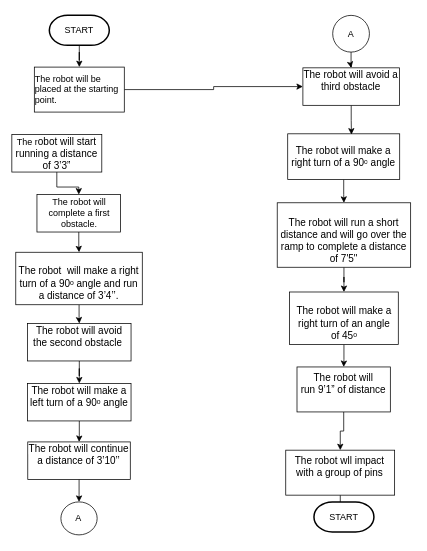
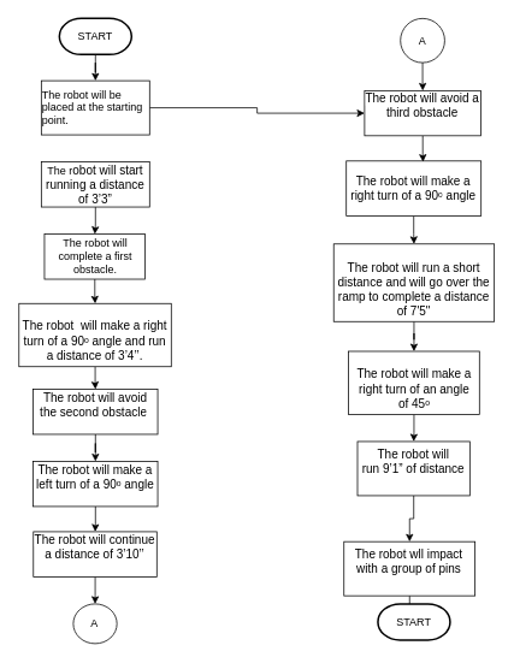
- <mxCell id="33" value="&#10;&lt;span style=&quot;margin: 0px; padding: 0px; user-select: text; -webkit-user-drag: none; -webkit-tap-highlight-color: transparent; color: rgb(0, 0, 0); font-family: Arial, Arial_EmbeddedFont, Arial_MSFontService, sans-serif; font-size: 13.333px; font-style: normal; font-variant-ligatures: none; font-variant-caps: normal; font-weight: 400; letter-spacing: normal; orphans: 2; text-align: justify; text-indent: 0px; text-transform: none; widows: 2; word-spacing: 0px; -webkit-text-stroke-width: 0px; background-color: rgb(255, 255, 255); text-decoration-thickness: initial; text-decoration-style: initial; text-decoration-color: initial;&quot; class=&quot;NormalTextRun SCXW150312665 BCX8&quot;&gt;The &lt;/span&gt;&lt;span style=&quot;margin: 0px; padding: 0px; user-select: text; -webkit-user-drag: none; -webkit-tap-highlight-color: transparent; color: rgb(0, 0, 0); font-family: Arial, Arial_EmbeddedFont, Arial_MSFontService, sans-serif; font-size: 13.333px; font-style: normal; font-variant-ligatures: none; font-variant-caps: normal; font-weight: 400; letter-spacing: normal; orphans: 2; text-align: justify; text-indent: 0px; text-transform: none; widows: 2; word-spacing: 0px; -webkit-text-stroke-width: 0px; background-color: rgb(255, 255, 255); text-decoration-thickness: initial; text-decoration-style: initial; text-decoration-color: initial;&quot; class=&quot;NormalTextRun SCXW150312665 BCX8&quot;&gt;r&lt;/span&gt;&lt;span style=&quot;margin: 0px; padding: 0px; user-select: text; -webkit-user-drag: none; -webkit-tap-highlight-color: transparent; color: rgb(0, 0, 0); font-family: Arial, Arial_EmbeddedFont, Arial_MSFontService, sans-serif; font-size: 13.333px; font-style: normal; font-variant-ligatures: none; font-variant-caps: normal; font-weight: 400; letter-spacing: normal; orphans: 2; text-align: justify; text-indent: 0px; text-transform: none; widows: 2; word-spacing: 0px; -webkit-text-stroke-width: 0px; background-color: rgb(255, 255, 255); text-decoration-thickness: initial; text-decoration-style: initial; text-decoration-color: initial;&quot; class=&quot;NormalTextRun SCXW150312665 BCX8&quot;&gt;obot &lt;/span&gt;&lt;span style=&quot;margin: 0px; padding: 0px; user-select: text; -webkit-user-drag: none; -webkit-tap-highlight-color: transparent; color: rgb(0, 0, 0); font-family: Arial, Arial_EmbeddedFont, Arial_MSFontService, sans-serif; font-size: 13.333px; font-style: normal; font-variant-ligatures: none; font-variant-caps: normal; font-weight: 400; letter-spacing: normal; orphans: 2; text-align: justify; text-indent: 0px; text-transform: none; widows: 2; word-spacing: 0px; -webkit-text-stroke-width: 0px; background-color: rgb(255, 255, 255); text-decoration-thickness: initial; text-decoration-style: initial; text-decoration-color: initial;&quot; class=&quot;NormalTextRun SCXW150312665 BCX8&quot;&gt;will avoid a third obstacle&lt;/span&gt;&#10;&#10;" style="whiteSpace=wrap;html=1;rounded=0;" vertex="1" parent="1"><mxGeometry x="403.25" y="90" width="128.75" height="50" as="geometry" /></mxCell>
+ <mxCell id="33" value="&#10;&lt;span style=&quot;margin: 0px; padding: 0px; user-select: text; -webkit-user-drag: none; -webkit-tap-highlight-color: transparent; color: rgb(0, 0, 0); font-family: Arial, Arial_EmbeddedFont, Arial_MSFontService, sans-serif; font-size: 13.333px; font-style: normal; font-variant-ligatures: none; font-variant-caps: normal; font-weight: 400; letter-spacing: normal; orphans: 2; text-align: justify; text-indent: 0px; text-transform: none; widows: 2; word-spacing: 0px; -webkit-text-stroke-width: 0px; background-color: rgb(255, 255, 255); text-decoration-thickness: initial; text-decoration-style: initial; text-decoration-color: initial;&quot; class=&quot;NormalTextRun SCXW150312665 BCX8&quot;&gt;The &lt;/span&gt;&lt;span style=&quot;margin: 0px; padding: 0px; user-select: text; -webkit-user-drag: none; -webkit-tap-highlight-color: transparent; color: rgb(0, 0, 0); font-family: Arial, Arial_EmbeddedFont, Arial_MSFontService, sans-serif; font-size: 13.333px; font-style: normal; font-variant-ligatures: none; font-variant-caps: normal; font-weight: 400; letter-spacing: normal; orphans: 2; text-align: justify; text-indent: 0px; text-transform: none; widows: 2; word-spacing: 0px; -webkit-text-stroke-width: 0px; background-color: rgb(255, 255, 255); text-decoration-thickness: initial; text-decoration-style: initial; text-decoration-color: initial;&quot; class=&quot;NormalTextRun SCXW150312665 BCX8&quot;&gt;r&lt;/span&gt;&lt;span style=&quot;margin: 0px; padding: 0px; user-select: text; -webkit-user-drag: none; -webkit-tap-highlight-color: transparent; color: rgb(0, 0, 0); font-family: Arial, Arial_EmbeddedFont, Arial_MSFontService, sans-serif; font-size: 13.333px; font-style: normal; font-variant-ligatures: none; font-variant-caps: normal; font-weight: 400; letter-spacing: normal; orphans: 2; text-align: justify; text-indent: 0px; text-transform: none; widows: 2; word-spacing: 0px; -webkit-text-stroke-width: 0px; background-color: rgb(255, 255, 255); text-decoration-thickness: initial; text-decoration-style: initial; text-decoration-color: initial;&quot; class=&quot;NormalTextRun SCXW150312665 BCX8&quot;&gt;obot &lt;/span&gt;&lt;span style=&quot;margin: 0px; padding: 0px; user-select: text; -webkit-user-drag: none; -webkit-tap-highlight-color: transparent; color: rgb(0, 0, 0); font-family: Arial, Arial_EmbeddedFont, Arial_MSFontService, sans-serif; font-size: 13.333px; font-style: normal; font-variant-ligatures: none; font-variant-caps: normal; font-weight: 400; letter-spacing: normal; orphans: 2; text-align: justify; text-indent: 0px; text-transform: none; widows: 2; word-spacing: 0px; -webkit-text-stroke-width: 0px; background-color: rgb(255, 255, 255); text-decoration-thickness: initial; text-decoration-style: initial; text-decoration-color: initial;&quot; class=&quot;NormalTextRun SCXW150312665 BCX8&quot;&gt;will avoid a third obstacle&lt;/span&gt;&#10;&#10;" style="whiteSpace=wrap;html=1;rounded=0;" vertex="1" parent="1"><mxGeometry x="403.25" y="100" width="128.75" height="50" as="geometry" /></mxCell>
- <mxCell id="7" value="The r&lt;span style=&quot;margin: 0px; padding: 0px; user-select: text; -webkit-user-drag: none; -webkit-tap-highlight-color: transparent; font-family: Arial, Arial_EmbeddedFont, Arial_MSFontService, sans-serif; font-size: 13.333px; font-variant-ligatures: none; text-align: left; background-color: rgb(255, 255, 255);&quot; class=&quot;NormalTextRun SCXW133472759 BCX8&quot;&gt;obot will start runnin&lt;/span&gt;&lt;span style=&quot;margin: 0px; padding: 0px; user-select: text; -webkit-user-drag: none; -webkit-tap-highlight-color: transparent; font-family: Arial, Arial_EmbeddedFont, Arial_MSFontService, sans-serif; font-size: 13.333px; font-variant-ligatures: none; text-align: left; background-color: rgb(255, 255, 255);&quot; class=&quot;NormalTextRun SCXW133472759 BCX8&quot;&gt;g a distance of 3’&lt;/span&gt;&lt;span style=&quot;margin: 0px; padding: 0px; user-select: text; -webkit-user-drag: none; -webkit-tap-highlight-color: transparent; font-family: Arial, Arial_EmbeddedFont, Arial_MSFontService, sans-serif; font-size: 13.333px; font-variant-ligatures: none; text-align: left; background-color: rgb(255, 255, 255);&quot; class=&quot;NormalTextRun SCXW133472759 BCX8&quot;&gt;3”&lt;/span&gt;" style="rounded=0;whiteSpace=wrap;html=1;" vertex="1" parent="1"><mxGeometry x="15" y="179" width="120" height="50" as="geometry" /></mxCell>
+ <mxCell id="7" value="The r&lt;span style=&quot;margin: 0px; padding: 0px; user-select: text; -webkit-user-drag: none; -webkit-tap-highlight-color: transparent; font-family: Arial, Arial_EmbeddedFont, Arial_MSFontService, sans-serif; font-size: 13.333px; font-variant-ligatures: none; text-align: left; background-color: rgb(255, 255, 255);&quot; class=&quot;NormalTextRun SCXW133472759 BCX8&quot;&gt;obot will start runnin&lt;/span&gt;&lt;span style=&quot;margin: 0px; padding: 0px; user-select: text; -webkit-user-drag: none; -webkit-tap-highlight-color: transparent; font-family: Arial, Arial_EmbeddedFont, Arial_MSFontService, sans-serif; font-size: 13.333px; font-variant-ligatures: none; text-align: left; background-color: rgb(255, 255, 255);&quot; class=&quot;NormalTextRun SCXW133472759 BCX8&quot;&gt;g a distance of 3’&lt;/span&gt;&lt;span style=&quot;margin: 0px; padding: 0px; user-select: text; -webkit-user-drag: none; -webkit-tap-highlight-color: transparent; font-family: Arial, Arial_EmbeddedFont, Arial_MSFontService, sans-serif; font-size: 13.333px; font-variant-ligatures: none; text-align: left; background-color: rgb(255, 255, 255);&quot; class=&quot;NormalTextRun SCXW133472759 BCX8&quot;&gt;3”&lt;/span&gt;" style="rounded=0;whiteSpace=wrap;html=1;" vertex="1" parent="1"><mxGeometry x="45" y="179" width="120" height="50" as="geometry" /></mxCell>
